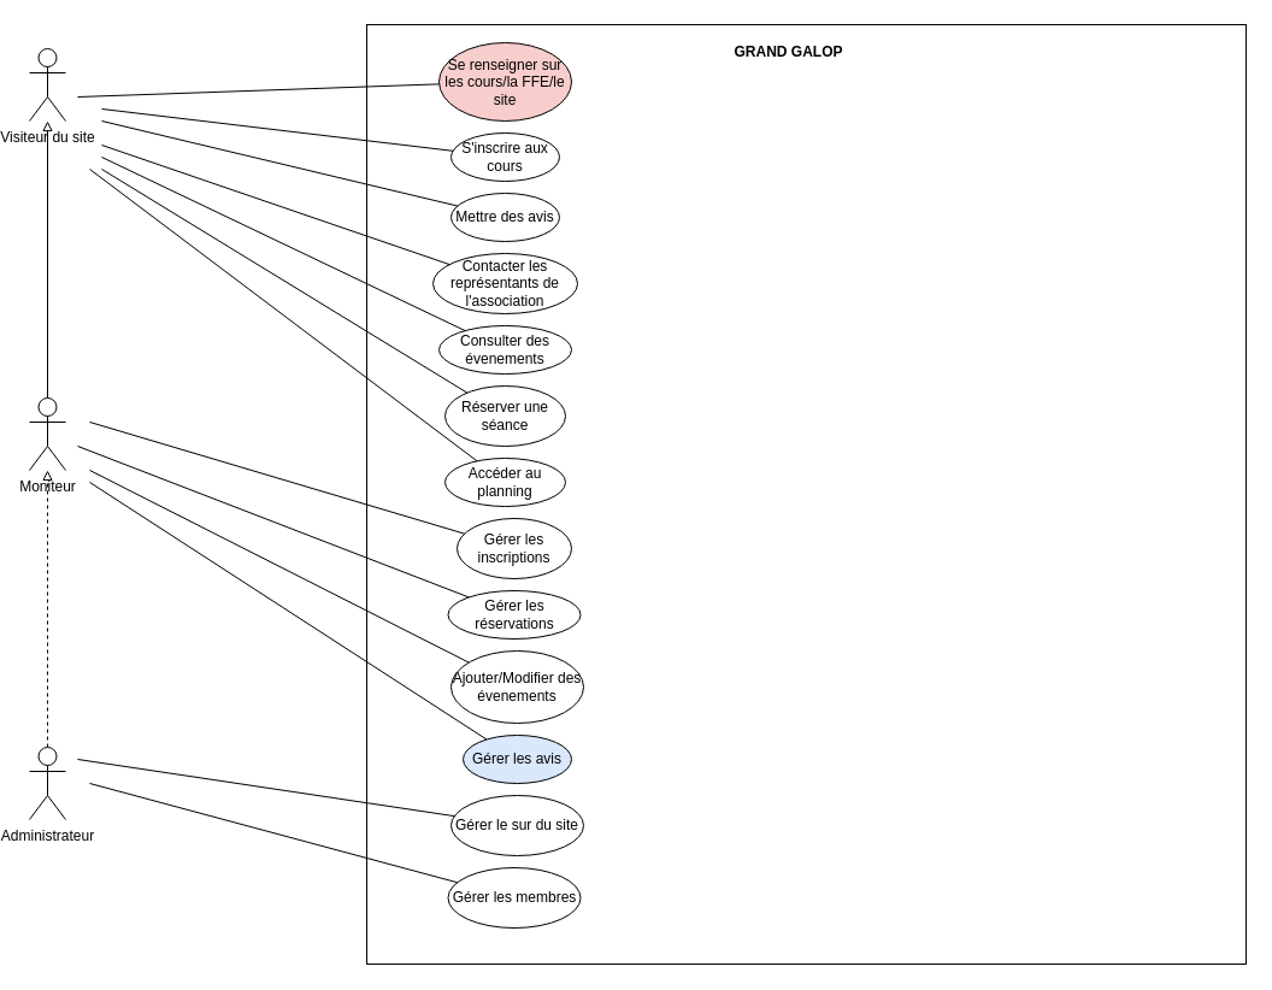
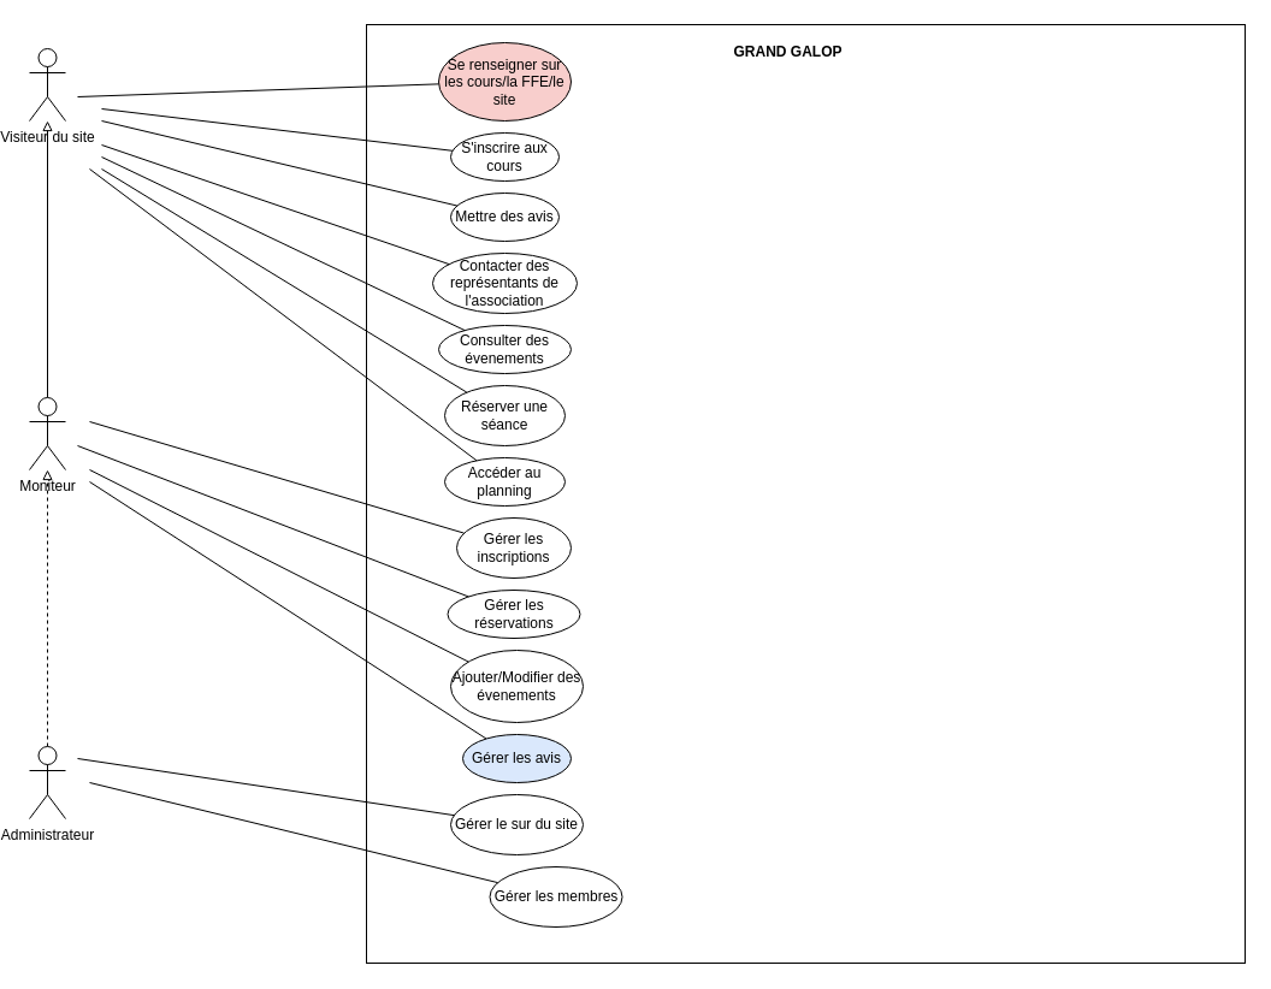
- <mxCell id="15" value="Contacter les représentants de l'association" style="ellipse;whiteSpace=wrap;html=1;" vertex="1" parent="1"><mxGeometry x="355" y="210" width="120" height="50" as="geometry" /></mxCell>
+ <mxCell id="15" value="Contacter des représentants de l'association" style="ellipse;whiteSpace=wrap;html=1;" vertex="1" parent="1"><mxGeometry x="355" y="210" width="120" height="50" as="geometry" /></mxCell>
- <mxCell id="21" value="Gérer les membres" style="ellipse;whiteSpace=wrap;html=1;" vertex="1" parent="1"><mxGeometry x="367.5" y="720" width="110" height="50" as="geometry" /></mxCell>
+ <mxCell id="21" value="Gérer les membres" style="ellipse;whiteSpace=wrap;html=1;" vertex="1" parent="1"><mxGeometry x="402.5" y="720" width="110" height="50" as="geometry" /></mxCell>
